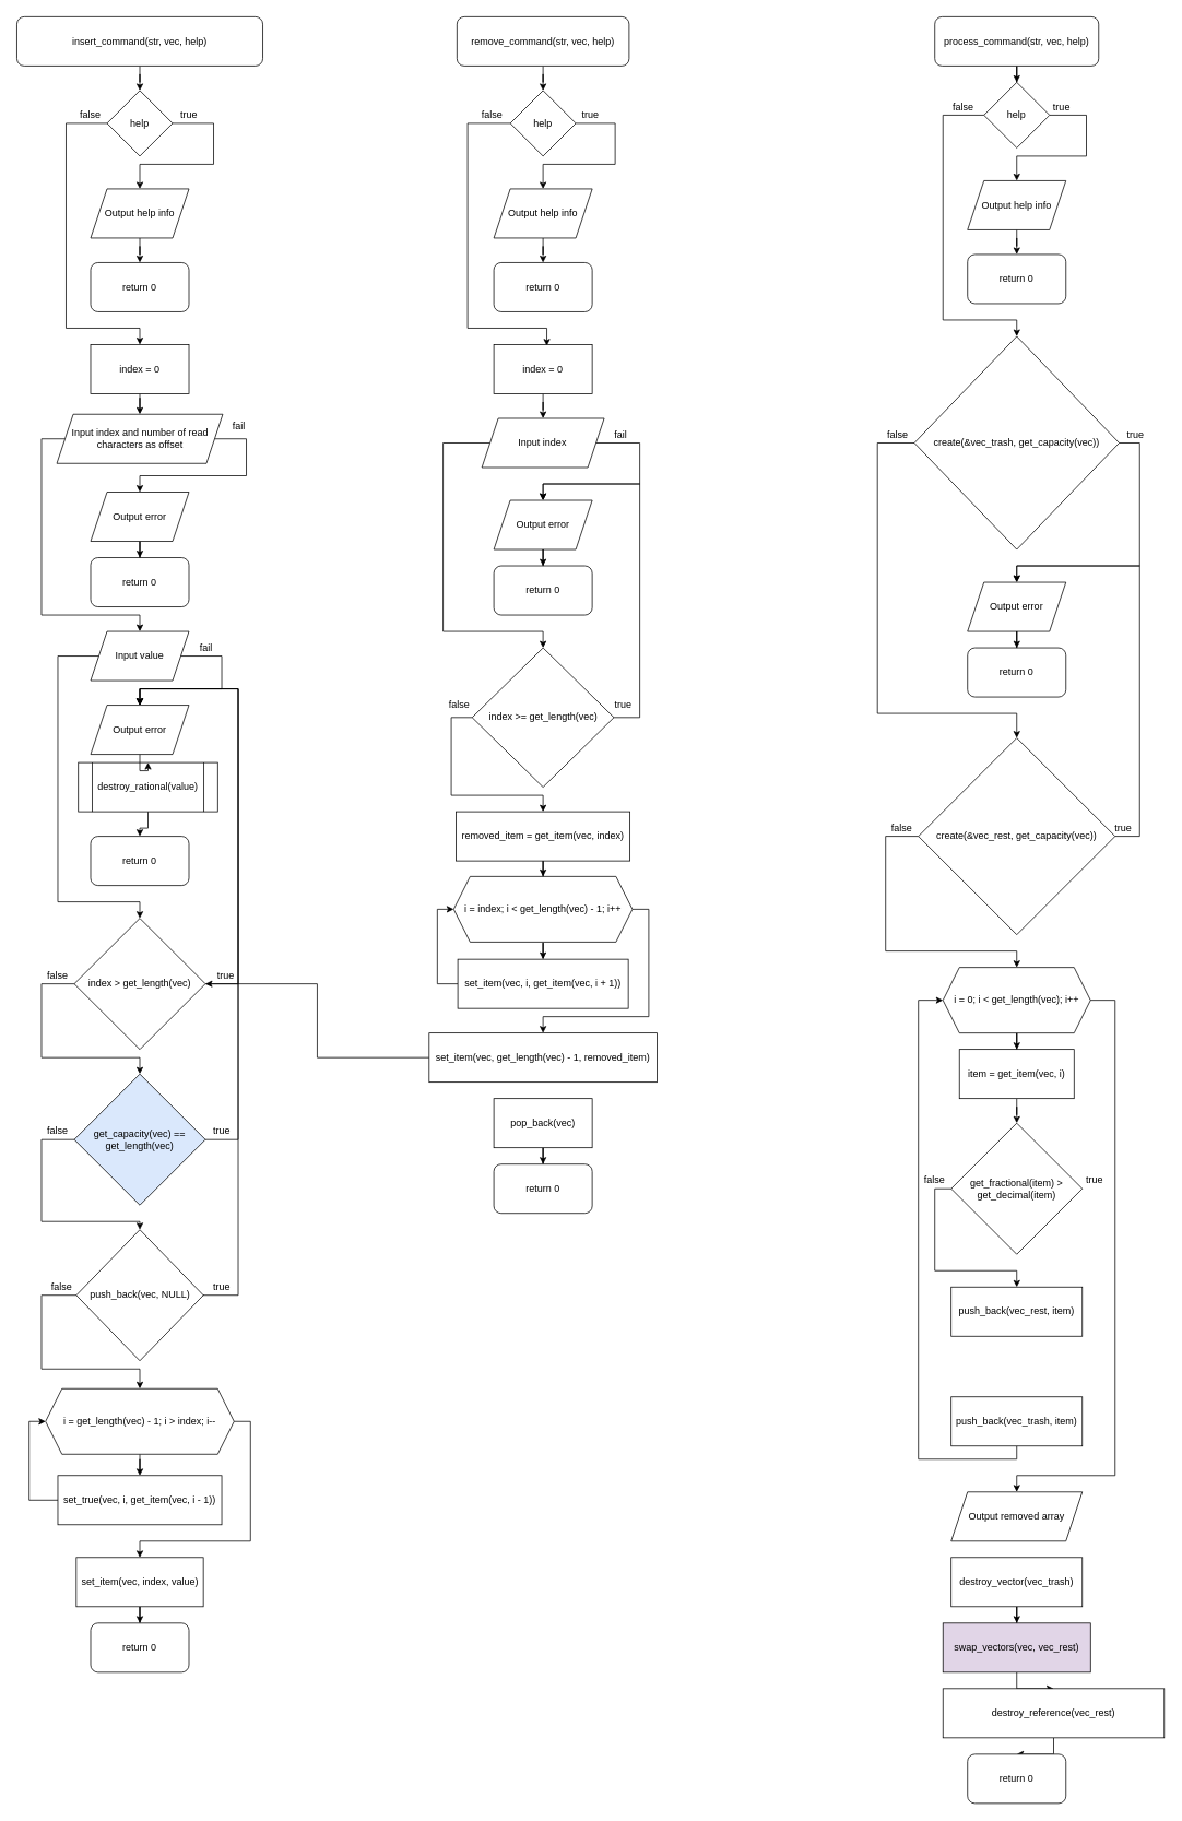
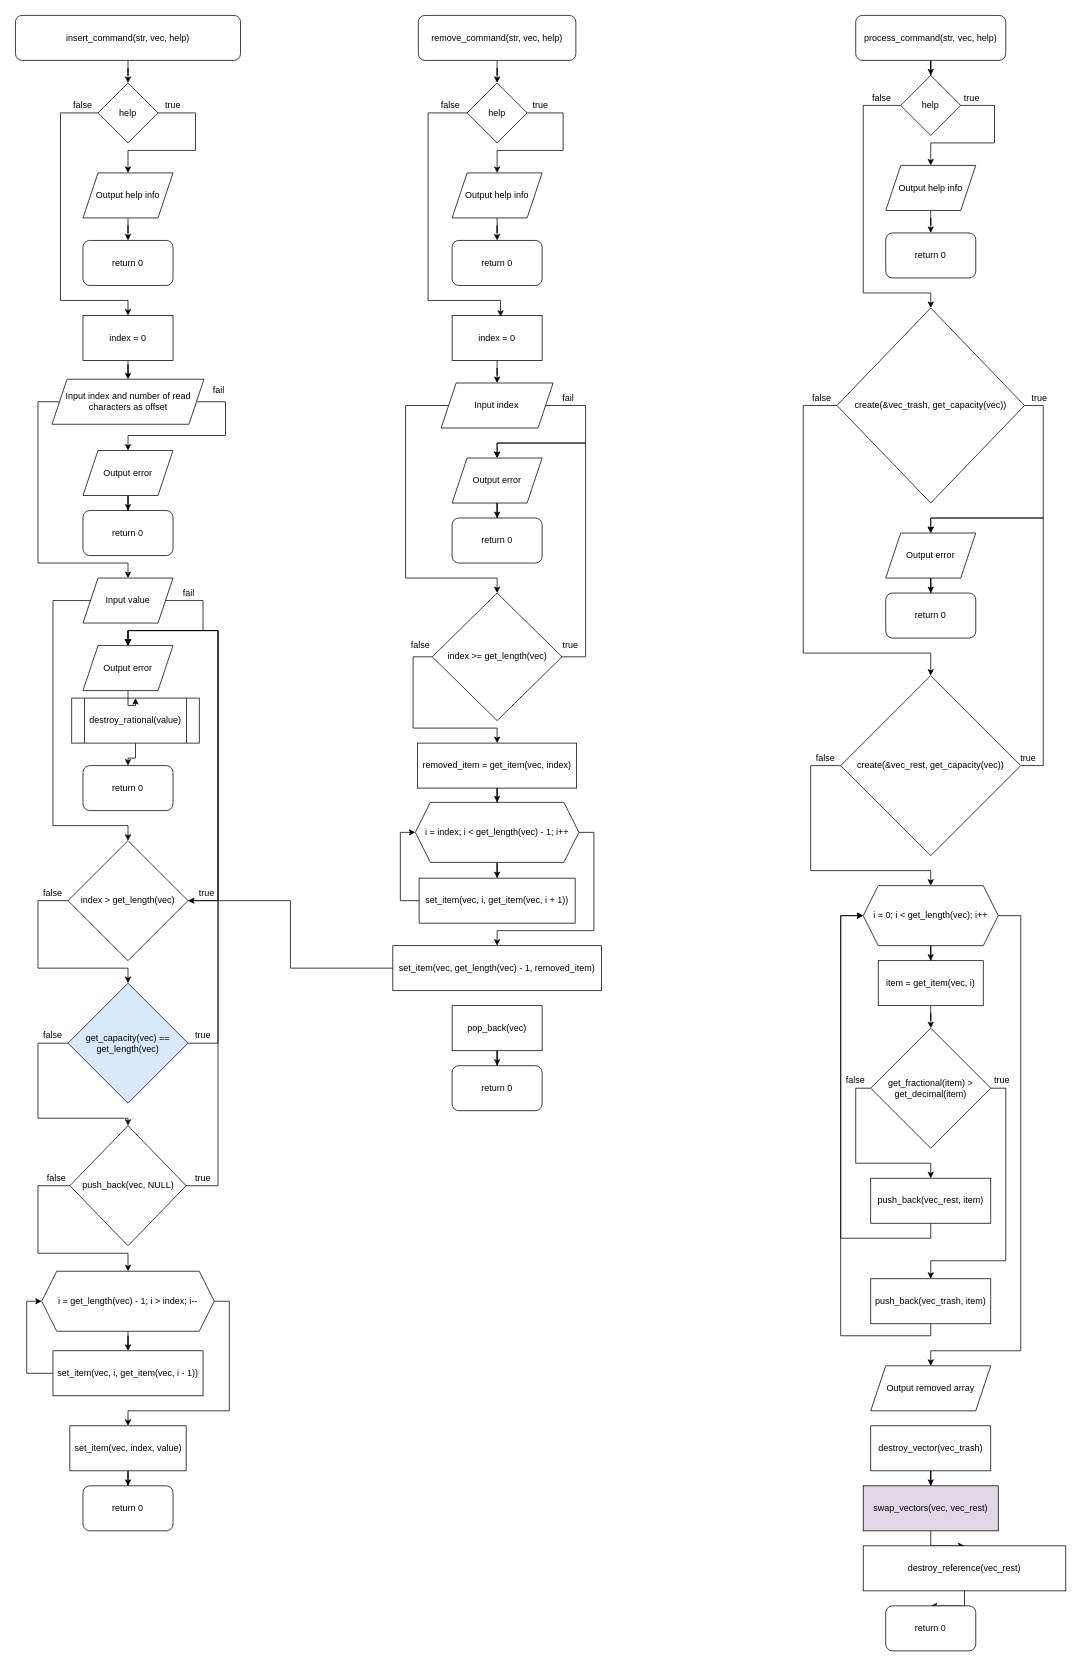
+ <mxCell id="117" style="edgeStyle=orthogonalEdgeStyle;rounded=0;orthogonalLoop=1;jettySize=auto;html=1;entryX=0.5;entryY=0;entryDx=0;entryDy=0;exitX=1;exitY=0.5;exitDx=0;exitDy=0;" edge="1" parent="1" source="119" target="121"><mxGeometry relative="1" as="geometry"><Array as="points"><mxPoint x="1340" y="1450" /><mxPoint x="1340" y="1680" /><mxPoint x="1240" y="1680" /></Array></mxGeometry></mxCell>
+ <mxCell id="122" style="edgeStyle=orthogonalEdgeStyle;rounded=0;orthogonalLoop=1;jettySize=auto;html=1;entryX=0;entryY=0.5;entryDx=0;entryDy=0;endArrow=classic;endFill=1;" edge="1" parent="1" source="123" target="113"><mxGeometry relative="1" as="geometry"><Array as="points"><mxPoint x="1240" y="1650" /><mxPoint x="1120" y="1650" /><mxPoint x="1120" y="1220" /></Array></mxGeometry></mxCell>
- <mxCell id="49" value="set_true(vec, i, get_item(vec, i - 1))" style="rounded=0;whiteSpace=wrap;html=1;" vertex="1" parent="1"><mxGeometry x="70" y="1800" width="200" height="60" as="geometry" /></mxCell>
+ <mxCell id="49" value="set_item(vec, i, get_item(vec, i - 1))" style="rounded=0;whiteSpace=wrap;html=1;" vertex="1" parent="1"><mxGeometry x="70" y="1800" width="200" height="60" as="geometry" /></mxCell>
